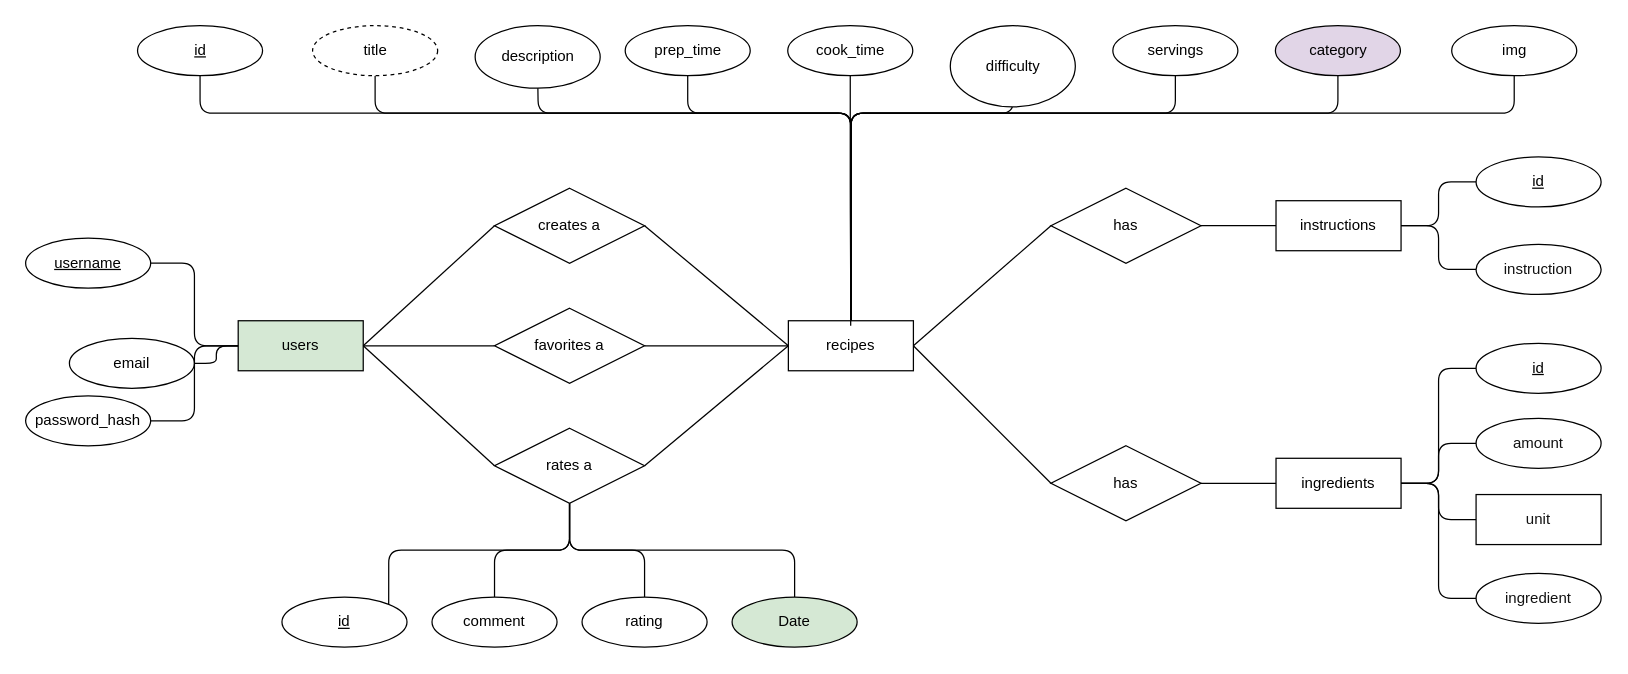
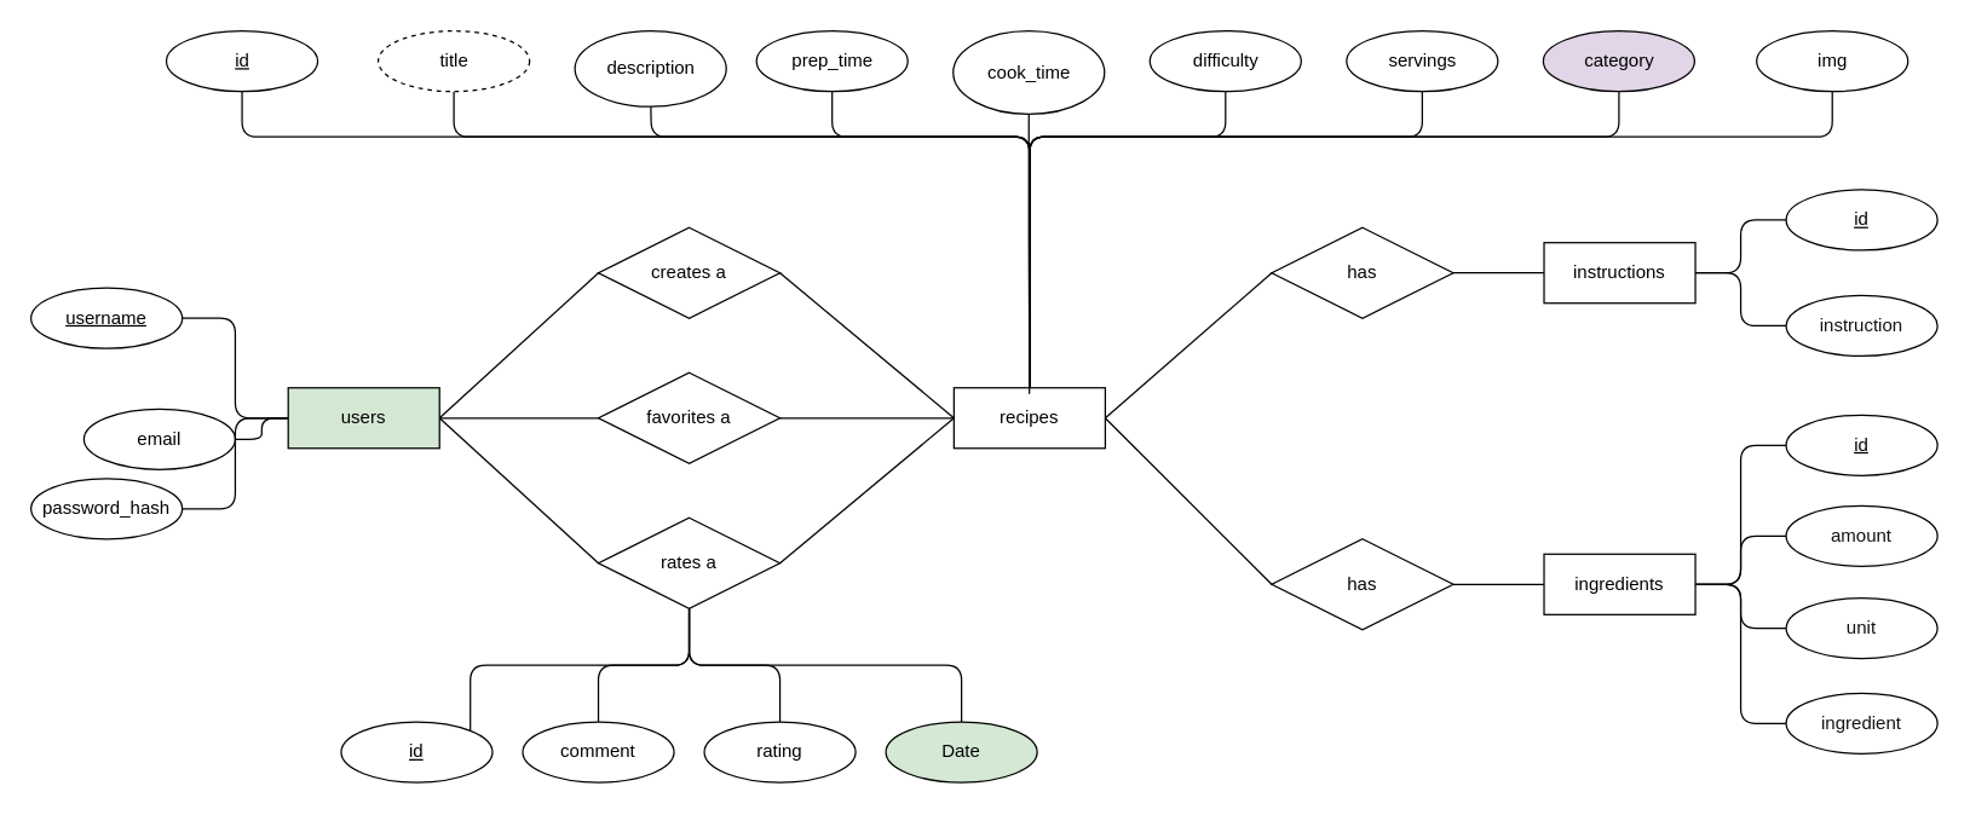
- <mxCell id="47" value="cook_time" style="ellipse;whiteSpace=wrap;html=1;align=center;" parent="1" vertex="1"><mxGeometry x="629.5" y="20" width="100" height="40" as="geometry" /></mxCell>
+ <mxCell id="47" value="cook_time" style="ellipse;whiteSpace=wrap;html=1;align=center;" parent="1" vertex="1"><mxGeometry x="629.5" y="20" width="100" height="55" as="geometry" /></mxCell>
- <mxCell id="48" value="difficulty" style="ellipse;whiteSpace=wrap;html=1;align=center;" parent="1" vertex="1"><mxGeometry x="759.5" y="20" width="100" height="65" as="geometry" /></mxCell>
+ <mxCell id="48" value="difficulty" style="ellipse;whiteSpace=wrap;html=1;align=center;" parent="1" vertex="1"><mxGeometry x="759.5" y="20" width="100" height="40" as="geometry" /></mxCell>
- <mxCell id="62" value="&lt;font color=&quot;#121212&quot;&gt;unit&lt;/font&gt;" style="whiteSpace=wrap;html=1;align=center;rounded=0;" vertex="1" parent="1"><mxGeometry x="1180" y="395" width="100" height="40" as="geometry" /></mxCell>
+ <mxCell id="62" value="&lt;font color=&quot;#121212&quot;&gt;unit&lt;/font&gt;" style="ellipse;whiteSpace=wrap;html=1;align=center;" vertex="1" parent="1"><mxGeometry x="1180" y="395" width="100" height="40" as="geometry" /></mxCell>
